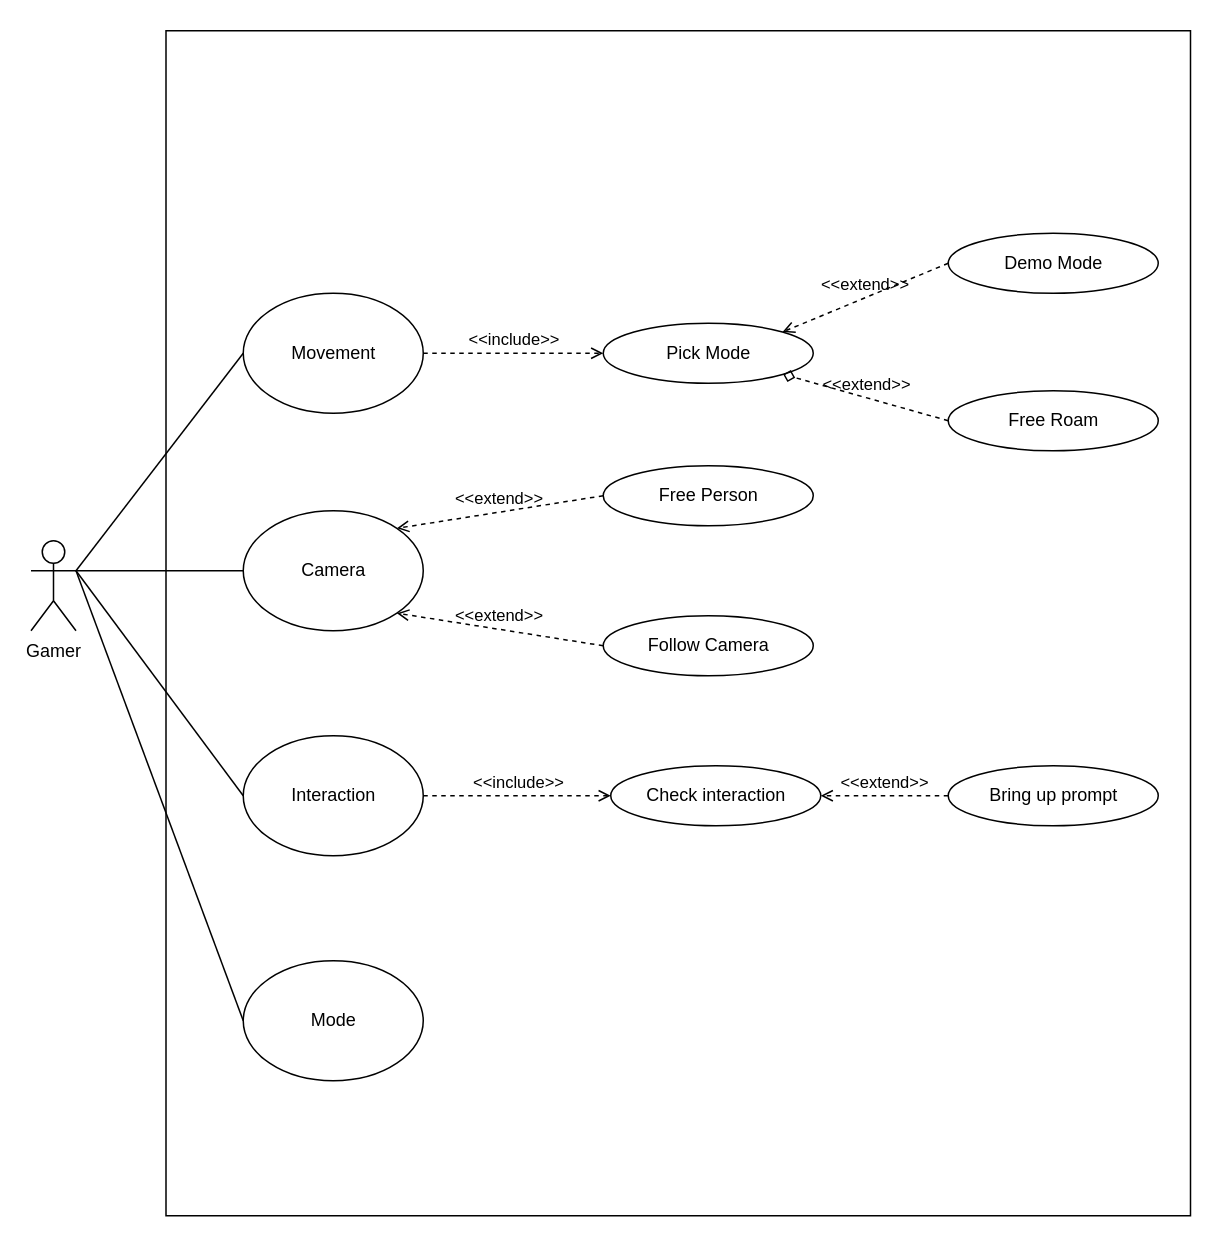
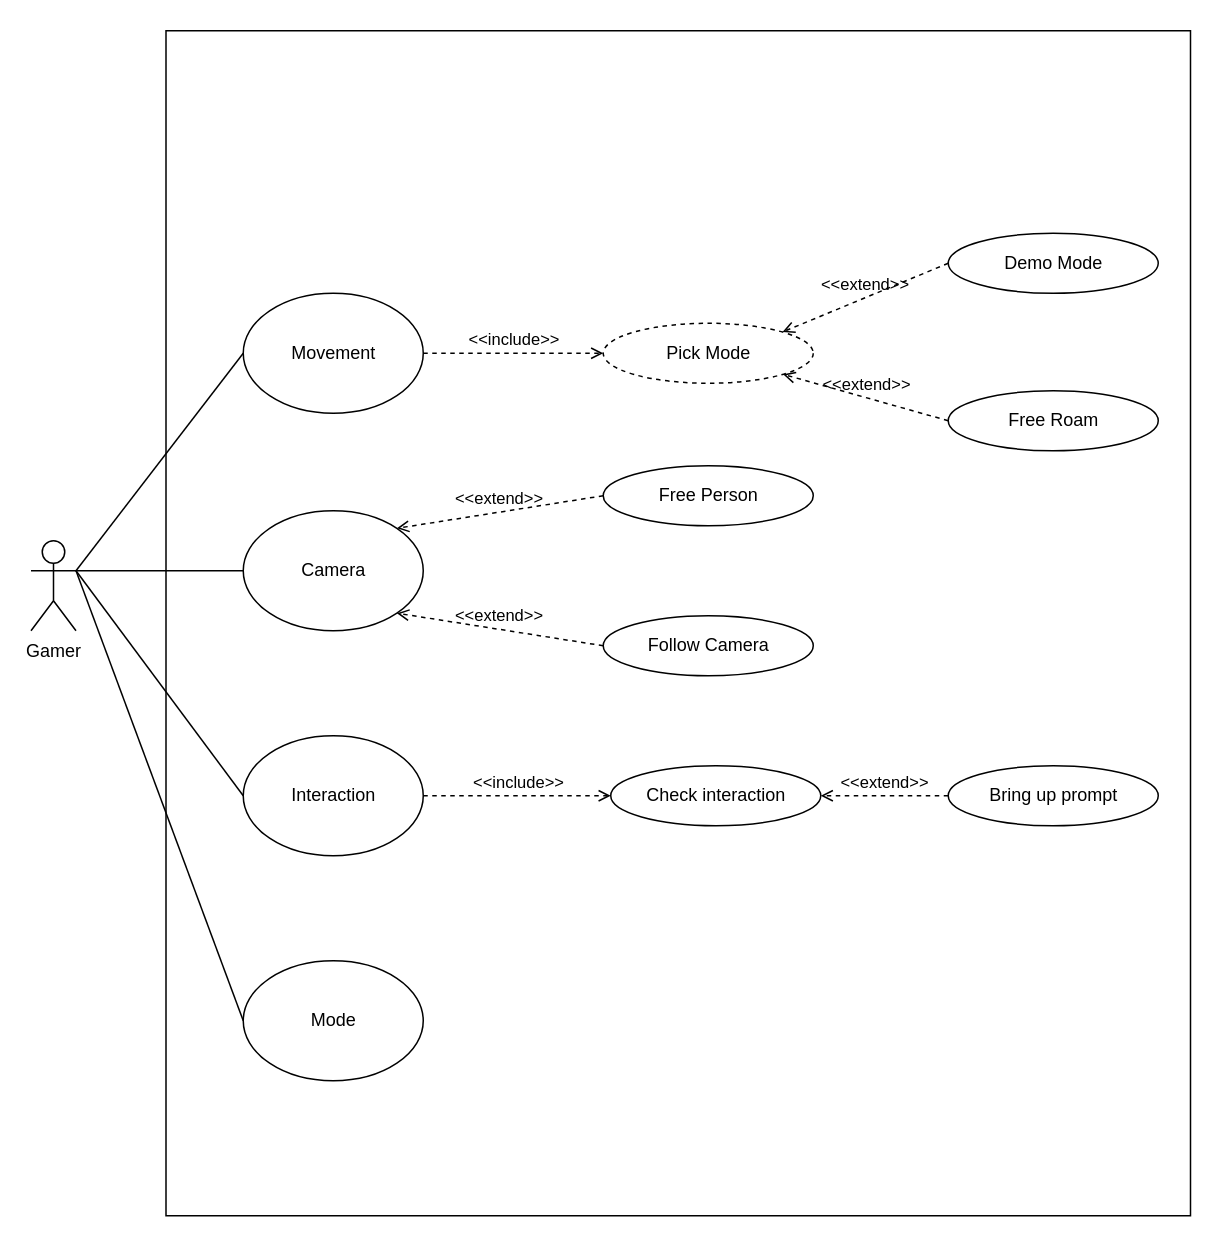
- <mxCell id="14" value="Pick Mode" style="ellipse;whiteSpace=wrap;html=1;" vertex="1" parent="1"><mxGeometry x="401.5" y="215" width="140" height="40" as="geometry" /></mxCell>
+ <mxCell id="14" value="Pick Mode" style="ellipse;whiteSpace=wrap;html=1;dashed=1;" vertex="1" parent="1"><mxGeometry x="401.5" y="215" width="140" height="40" as="geometry" /></mxCell>
- <mxCell id="24" value="&amp;lt;&amp;lt;extend&amp;gt;&amp;gt;" style="html=1;verticalAlign=bottom;labelBackgroundColor=none;endArrow=diamond;endFill=0;dashed=1;rounded=0;exitX=0;exitY=0.5;exitDx=0;exitDy=0;" edge="1" parent="1" source="8" target="14"><mxGeometry width="160" relative="1" as="geometry"><mxPoint x="351.5" y="410" as="sourcePoint" /><mxPoint x="541.5" y="240" as="targetPoint" /></mxGeometry></mxCell>
+ <mxCell id="24" value="&amp;lt;&amp;lt;extend&amp;gt;&amp;gt;" style="html=1;verticalAlign=bottom;labelBackgroundColor=none;endArrow=open;endFill=0;dashed=1;rounded=0;exitX=0;exitY=0.5;exitDx=0;exitDy=0;" edge="1" parent="1" source="8" target="14"><mxGeometry width="160" relative="1" as="geometry"><mxPoint x="351.5" y="410" as="sourcePoint" /><mxPoint x="541.5" y="240" as="targetPoint" /></mxGeometry></mxCell>
